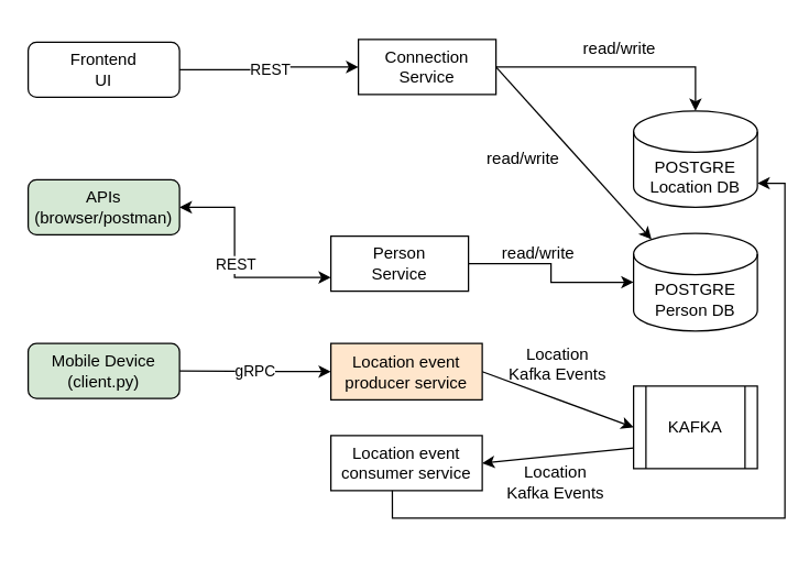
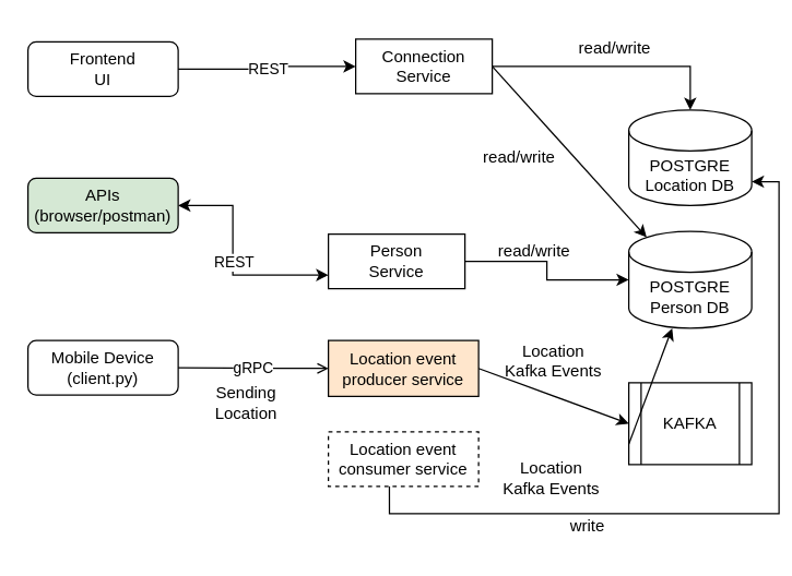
- <mxCell id="14" value="Mobile Device&lt;br&gt;(client.py)" style="rounded=1;whiteSpace=wrap;html=1;fillColor=#d5e8d4;" parent="1" vertex="1"><mxGeometry x="20" y="249" width="110" height="40" as="geometry" /></mxCell>
+ <mxCell id="14" value="Mobile Device&lt;br&gt;(client.py)" style="rounded=1;whiteSpace=wrap;html=1;" parent="1" vertex="1"><mxGeometry x="20" y="249" width="110" height="40" as="geometry" /></mxCell>
- <mxCell id="20" value="gRPC" style="endArrow=classic;html=1;rounded=0;exitX=1;exitY=0.5;exitDx=0;exitDy=0;entryX=0;entryY=0.5;entryDx=0;entryDy=0;" parent="1" source="14" target="16" edge="1"><mxGeometry width="50" height="50" relative="1" as="geometry"><mxPoint x="320" y="270" as="sourcePoint" /><mxPoint x="370" y="220" as="targetPoint" /></mxGeometry></mxCell>
+ <mxCell id="20" value="gRPC" style="endArrow=open;html=1;rounded=0;exitX=1;exitY=0.5;exitDx=0;exitDy=0;entryX=0;entryY=0.5;entryDx=0;entryDy=0;" parent="1" source="14" target="16" edge="1"><mxGeometry width="50" height="50" relative="1" as="geometry"><mxPoint x="320" y="270" as="sourcePoint" /><mxPoint x="370" y="220" as="targetPoint" /></mxGeometry></mxCell>
+ <mxCell id="19" value="Sending Location" style="text;html=1;strokeColor=none;fillColor=none;align=center;verticalAlign=middle;whiteSpace=wrap;rounded=0;" parent="1" vertex="1"><mxGeometry x="150" y="280" width="60" height="30" as="geometry" /></mxCell>
- <mxCell id="24" value="" style="endArrow=classic;html=1;rounded=0;exitX=0;exitY=0.75;exitDx=0;exitDy=0;entryX=1;entryY=0.5;entryDx=0;entryDy=0;" parent="1" source="21" target="17" edge="1"><mxGeometry width="50" height="50" relative="1" as="geometry"><mxPoint x="320" y="260" as="sourcePoint" /><mxPoint x="370" y="210" as="targetPoint" /></mxGeometry></mxCell>
+ <mxCell id="24" value="" style="endArrow=classic;html=1;rounded=0;exitX=0;exitY=0.75;exitDx=0;exitDy=0;" parent="1" source="21" target="8" edge="1"><mxGeometry width="50" height="50" relative="1" as="geometry"><mxPoint x="320" y="260" as="sourcePoint" /><mxPoint x="370" y="210" as="targetPoint" /></mxGeometry></mxCell>
- <mxCell id="17" value="Location event consumer service" style="rounded=0;whiteSpace=wrap;html=1;" parent="1" vertex="1"><mxGeometry x="240" y="316" width="110" height="40" as="geometry" /></mxCell>
+ <mxCell id="17" value="Location event consumer service" style="rounded=0;whiteSpace=wrap;html=1;dashed=1;" parent="1" vertex="1"><mxGeometry x="240" y="316" width="110" height="40" as="geometry" /></mxCell>
+ <mxCell id="26" value="write" style="text;html=1;strokeColor=none;fillColor=none;align=center;verticalAlign=middle;whiteSpace=wrap;rounded=0;" parent="1" vertex="1"><mxGeometry x="400" y="370" width="60" height="30" as="geometry" /></mxCell>
